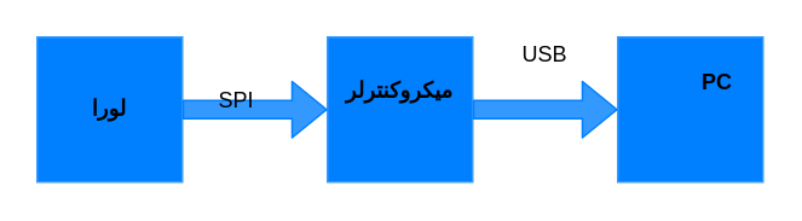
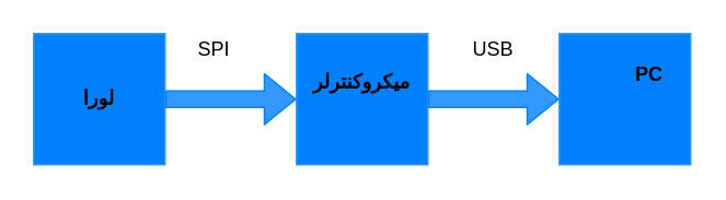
- <mxCell id="12" value="SPI" style="text;html=1;strokeColor=none;fillColor=none;align=center;verticalAlign=middle;whiteSpace=wrap;rounded=0;" vertex="1" parent="1"><mxGeometry x="110" y="45" width="40" height="20" as="geometry" /></mxCell>
+ <mxCell id="12" value="SPI" style="text;html=1;strokeColor=none;fillColor=none;align=center;verticalAlign=middle;whiteSpace=wrap;rounded=0;" vertex="1" parent="1"><mxGeometry x="110" y="20" width="40" height="20" as="geometry" /></mxCell>
